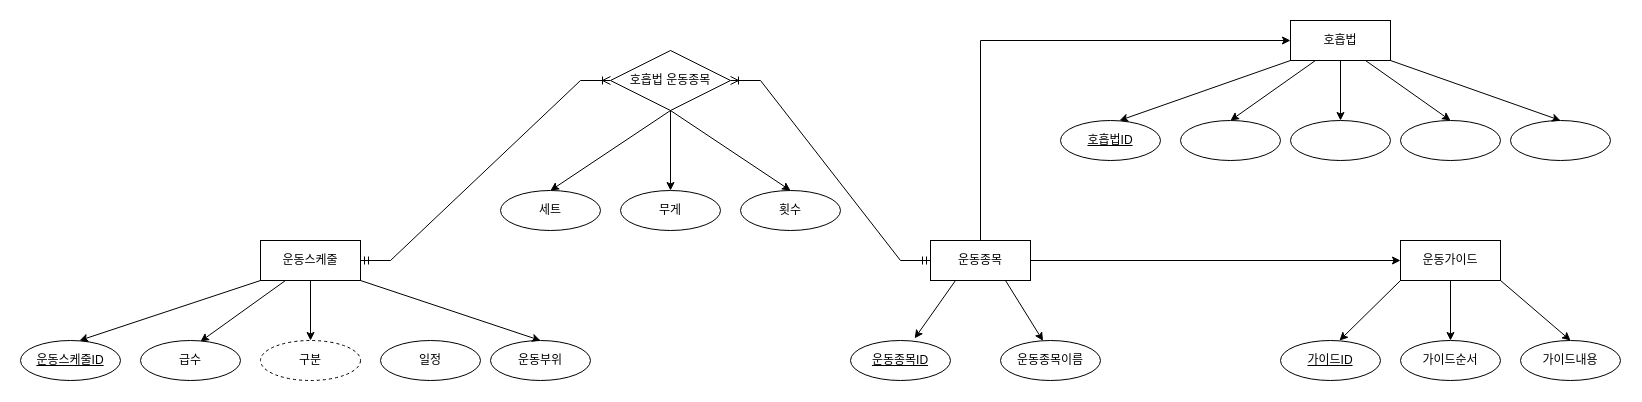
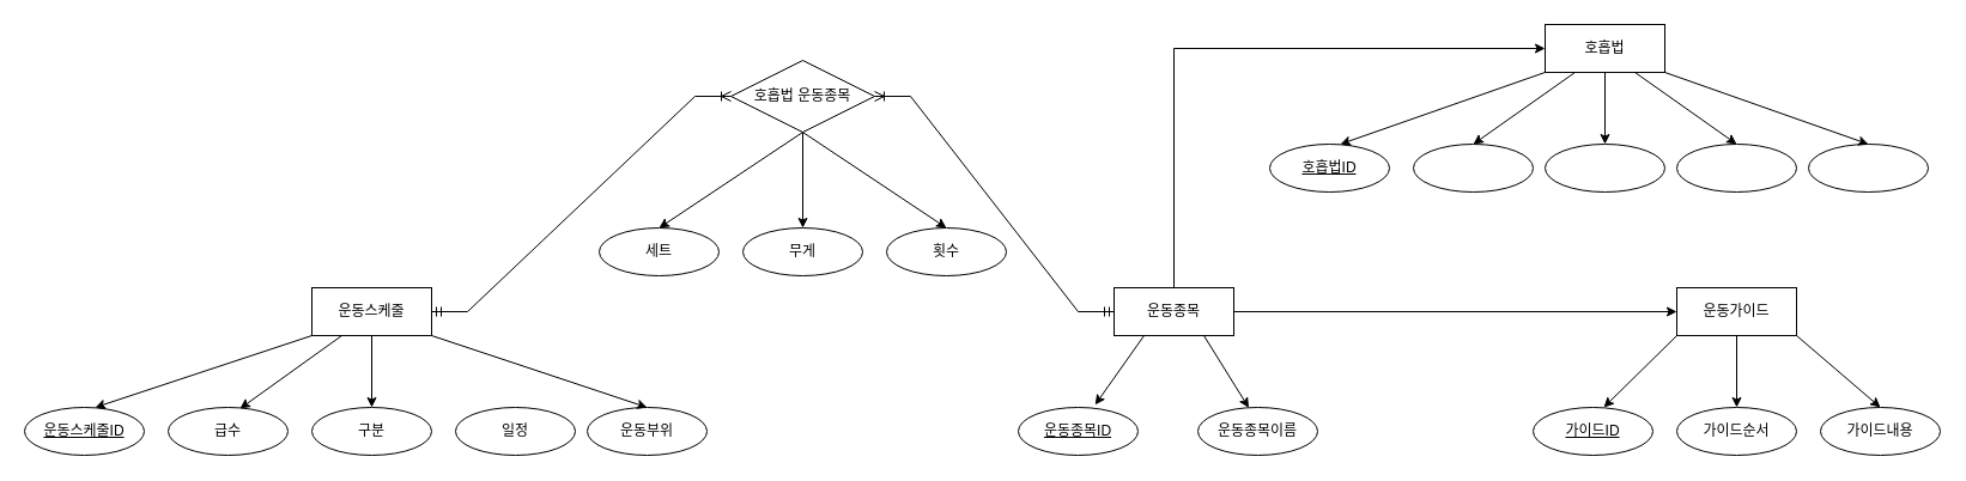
- <mxCell id="5" value="구분" style="ellipse;whiteSpace=wrap;html=1;align=center;dashed=1;" vertex="1" parent="1"><mxGeometry x="260" y="340" width="100" height="40" as="geometry" /></mxCell>
+ <mxCell id="5" value="구분" style="ellipse;whiteSpace=wrap;html=1;align=center;" vertex="1" parent="1"><mxGeometry x="260" y="340" width="100" height="40" as="geometry" /></mxCell>
